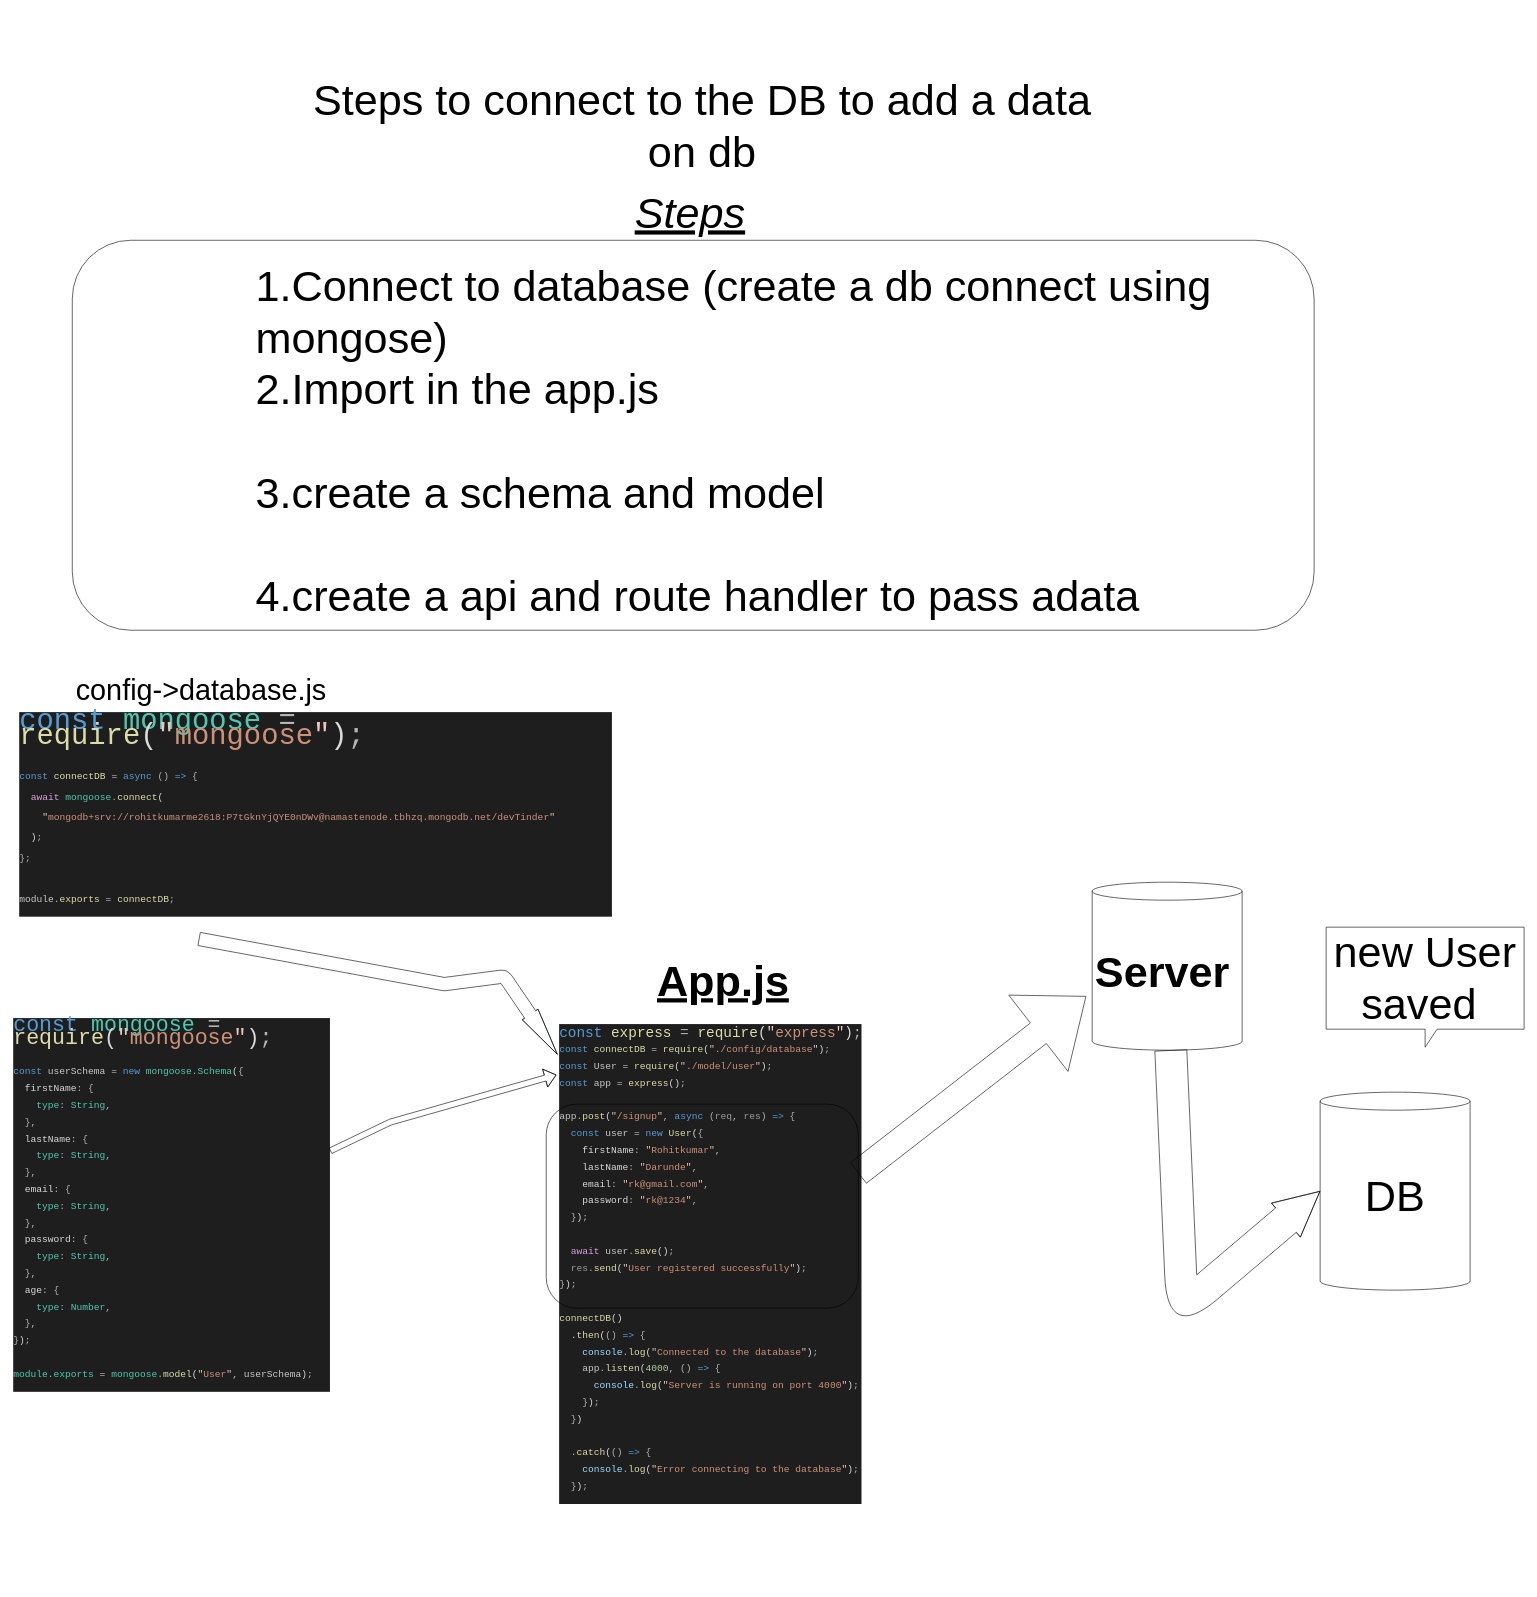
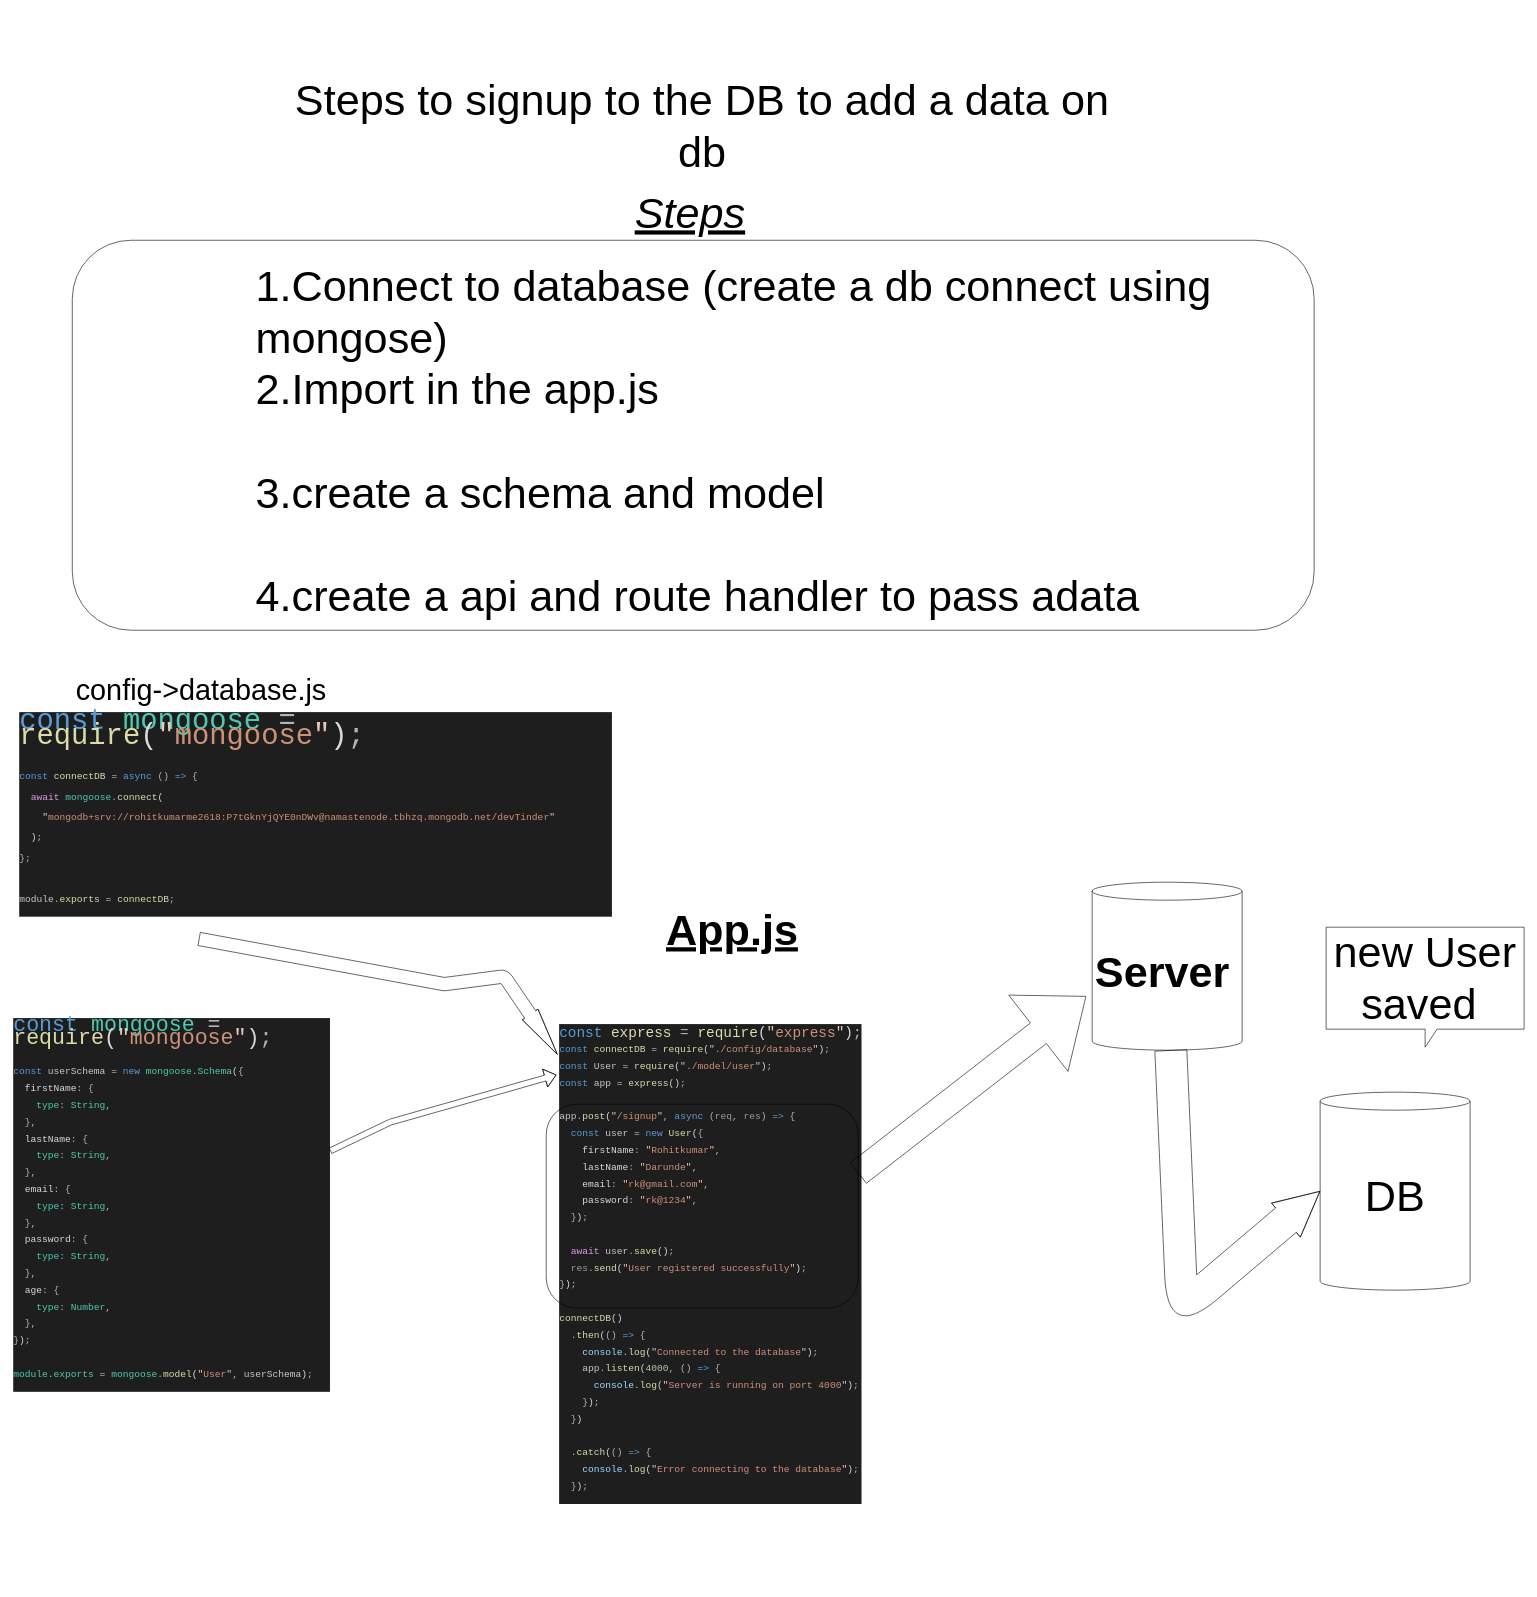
- <mxCell id="2" value="&lt;font style=&quot;font-size: 72px;&quot;&gt;Steps to connect to the DB to add a data on db&lt;/font&gt;" style="rounded=0;whiteSpace=wrap;html=1;fontSize=36;strokeColor=none;fillColor=none;" vertex="1" parent="1"><mxGeometry x="475" y="20" width="1390" height="380" as="geometry" /></mxCell>
+ <mxCell id="2" value="&lt;font style=&quot;font-size: 72px;&quot;&gt;Steps to signup to the DB to add a data on db&lt;/font&gt;" style="rounded=0;whiteSpace=wrap;html=1;fontSize=36;strokeColor=none;fillColor=none;" vertex="1" parent="1"><mxGeometry x="475" y="20" width="1390" height="380" as="geometry" /></mxCell>
- <mxCell id="9" value="&lt;h1&gt;&lt;font style=&quot;font-size: 72px;&quot;&gt;&lt;u style=&quot;&quot;&gt;App.js&lt;/u&gt;&lt;/font&gt;&lt;/h1&gt;" style="text;html=1;strokeColor=none;fillColor=none;spacing=5;spacingTop=-20;whiteSpace=wrap;overflow=hidden;rounded=0;fontSize=24;" vertex="1" parent="1"><mxGeometry x="1090" y="1570" width="240" height="130" as="geometry" /></mxCell>
+ <mxCell id="9" value="&lt;h1&gt;&lt;font style=&quot;font-size: 72px;&quot;&gt;&lt;u style=&quot;&quot;&gt;App.js&lt;/u&gt;&lt;/font&gt;&lt;/h1&gt;" style="text;html=1;strokeColor=none;fillColor=none;spacing=5;spacingTop=-20;whiteSpace=wrap;overflow=hidden;rounded=0;fontSize=24;" vertex="1" parent="1"><mxGeometry x="1105" y="1485" width="240" height="130" as="geometry" /></mxCell>
